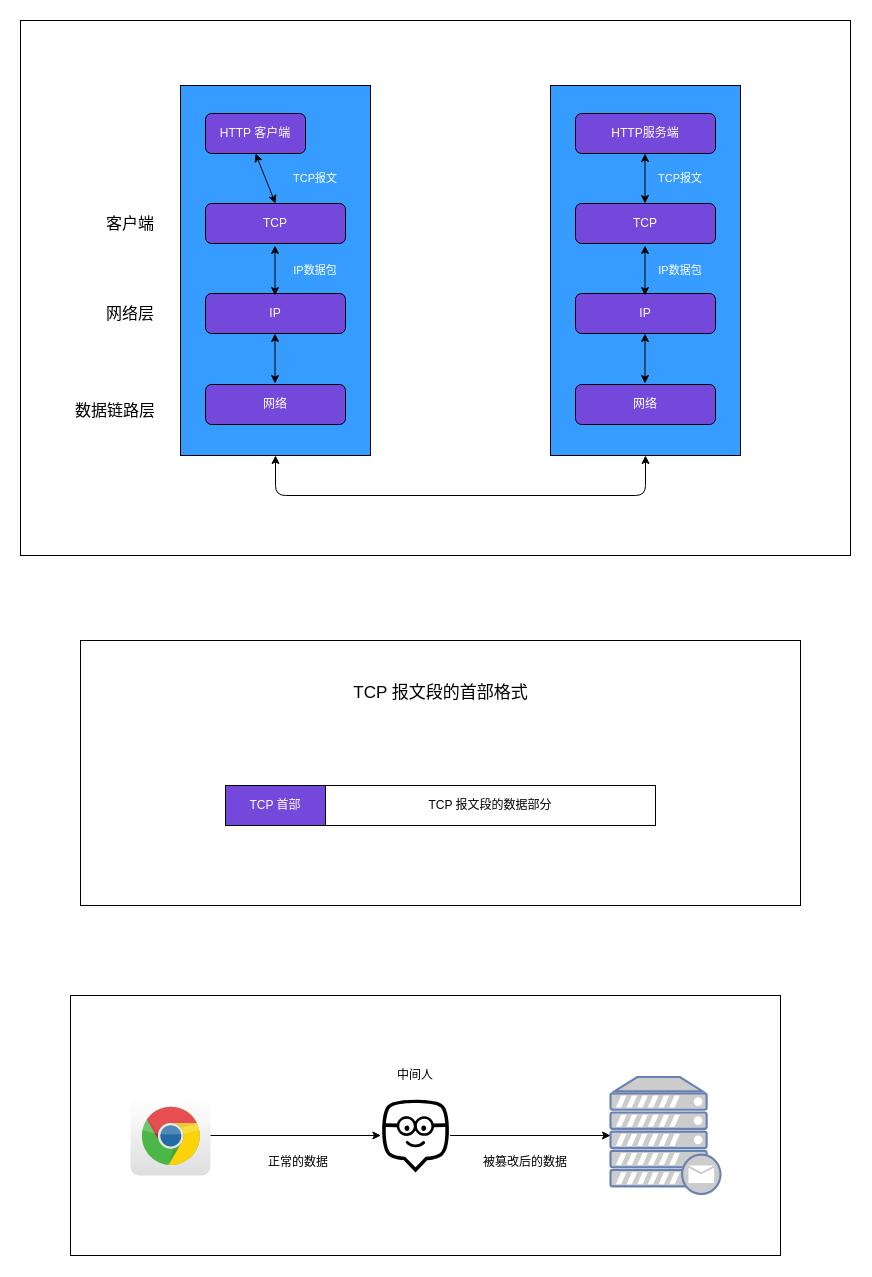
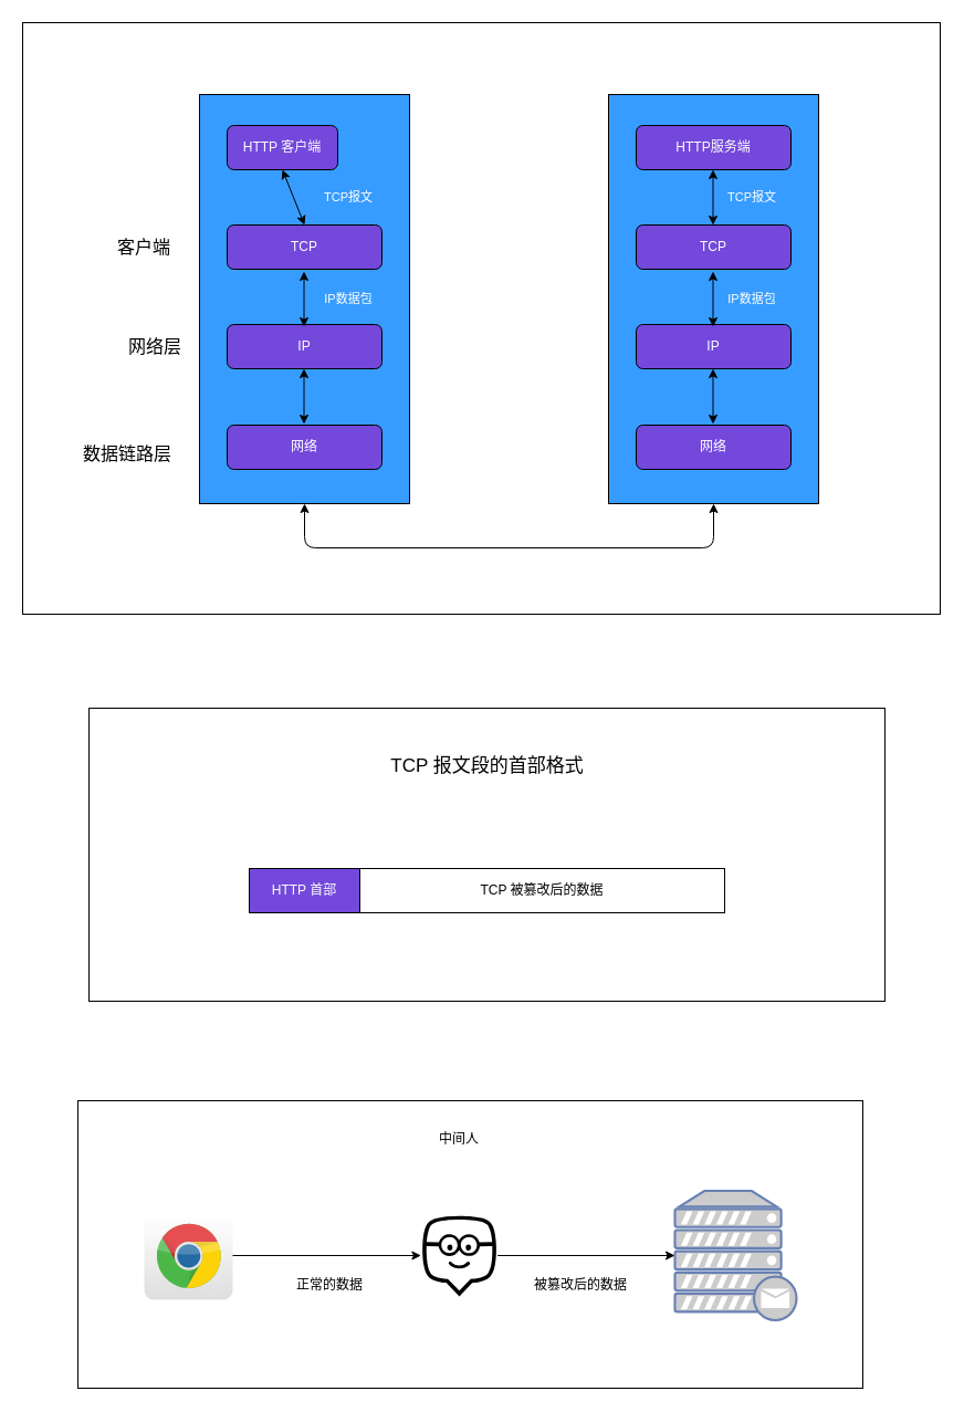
- <mxCell id="6" value="&lt;font style=&quot;font-size: 16px&quot;&gt;网络层&lt;/font&gt;" style="text;html=1;strokeColor=none;fillColor=none;align=center;verticalAlign=middle;whiteSpace=wrap;rounded=0;" vertex="1" parent="1"><mxGeometry x="100" y="302" width="60" height="22" as="geometry" /></mxCell>
+ <mxCell id="6" value="&lt;font style=&quot;font-size: 16px&quot;&gt;网络层&lt;/font&gt;" style="text;html=1;strokeColor=none;fillColor=none;align=center;verticalAlign=middle;whiteSpace=wrap;rounded=0;" vertex="1" parent="1"><mxGeometry x="110" y="302" width="60" height="22" as="geometry" /></mxCell>
- <mxCell id="28" value="&lt;font color=&quot;#ffffff&quot;&gt;TCP 首部&lt;/font&gt;" style="rounded=0;whiteSpace=wrap;html=1;fillColor=#7348DB;" vertex="1" parent="1"><mxGeometry x="225" y="785" width="100" height="40" as="geometry" /></mxCell>
+ <mxCell id="28" value="&lt;font color=&quot;#ffffff&quot;&gt;HTTP 首部&lt;/font&gt;" style="rounded=0;whiteSpace=wrap;html=1;fillColor=#7348DB;" vertex="1" parent="1"><mxGeometry x="225" y="785" width="100" height="40" as="geometry" /></mxCell>
- <mxCell id="29" value="TCP 报文段的数据部分" style="rounded=0;whiteSpace=wrap;html=1;fillColor=#FFFFFF;" vertex="1" parent="1"><mxGeometry x="325" y="785" width="330" height="40" as="geometry" /></mxCell>
+ <mxCell id="29" value="TCP 被篡改后的数据" style="rounded=0;whiteSpace=wrap;html=1;fillColor=#FFFFFF;" vertex="1" parent="1"><mxGeometry x="325" y="785" width="330" height="40" as="geometry" /></mxCell>
- <mxCell id="36" value="中间人" style="text;html=1;strokeColor=none;fillColor=none;align=center;verticalAlign=middle;whiteSpace=wrap;rounded=0;" vertex="1" parent="1"><mxGeometry x="379.6" y="1065" width="70" height="20" as="geometry" /></mxCell>
+ <mxCell id="36" value="中间人" style="text;html=1;strokeColor=none;fillColor=none;align=center;verticalAlign=middle;whiteSpace=wrap;rounded=0;" vertex="1" parent="1"><mxGeometry x="379.6" y="1020" width="70" height="20" as="geometry" /></mxCell>
